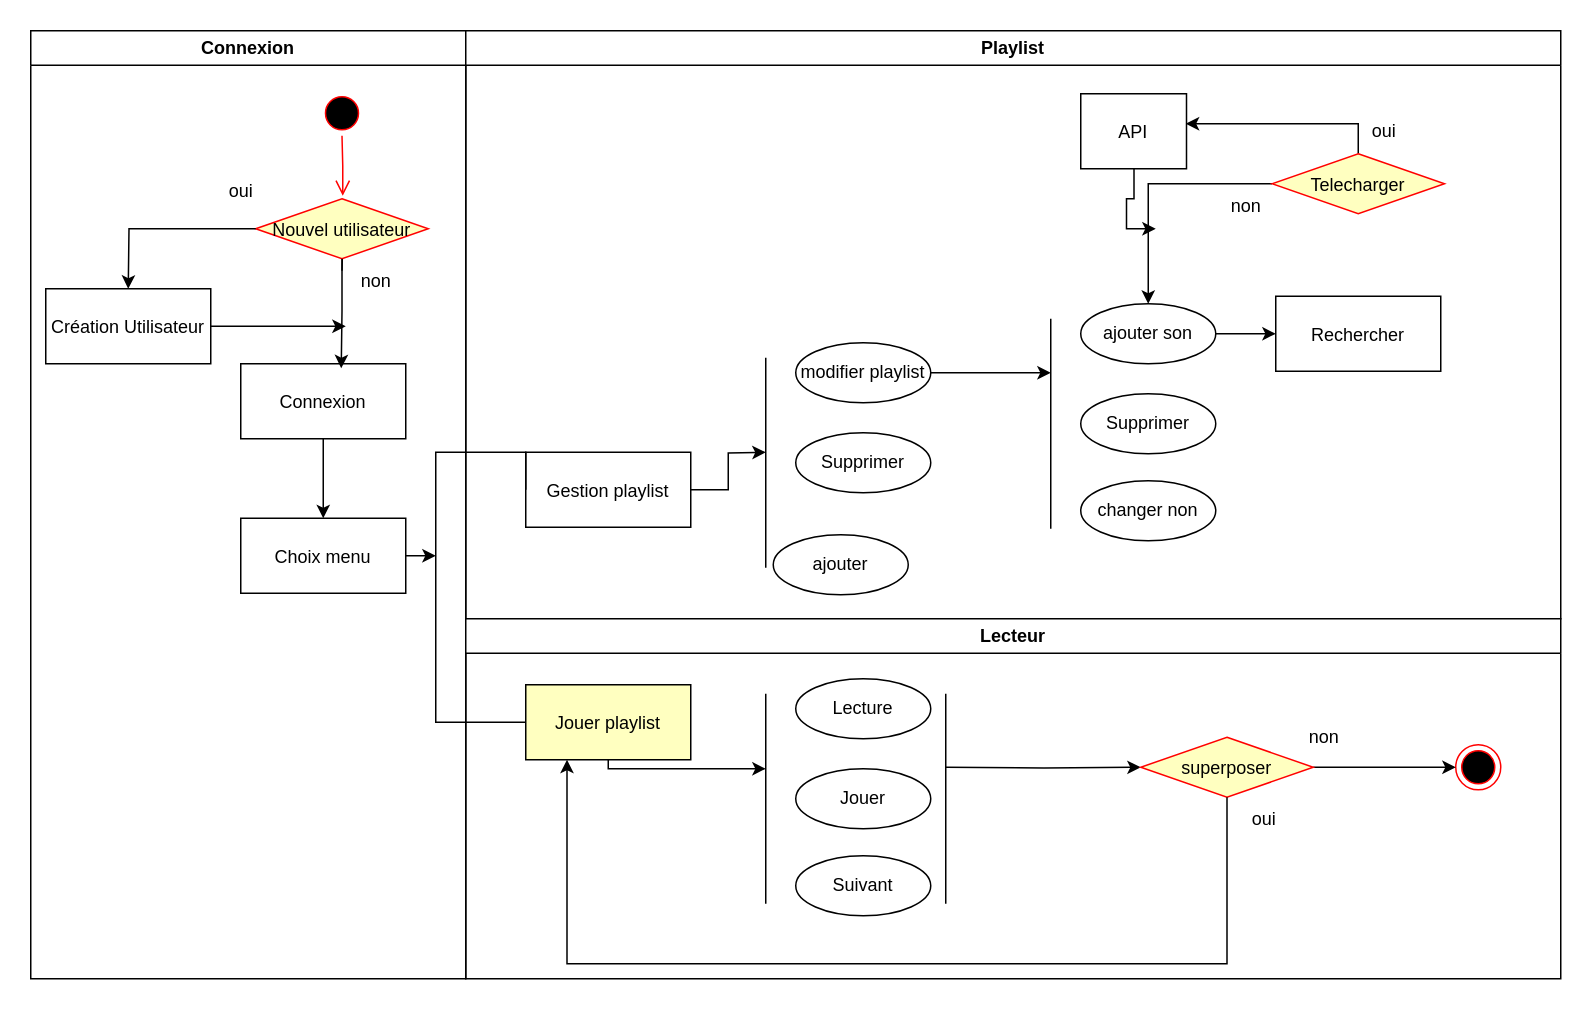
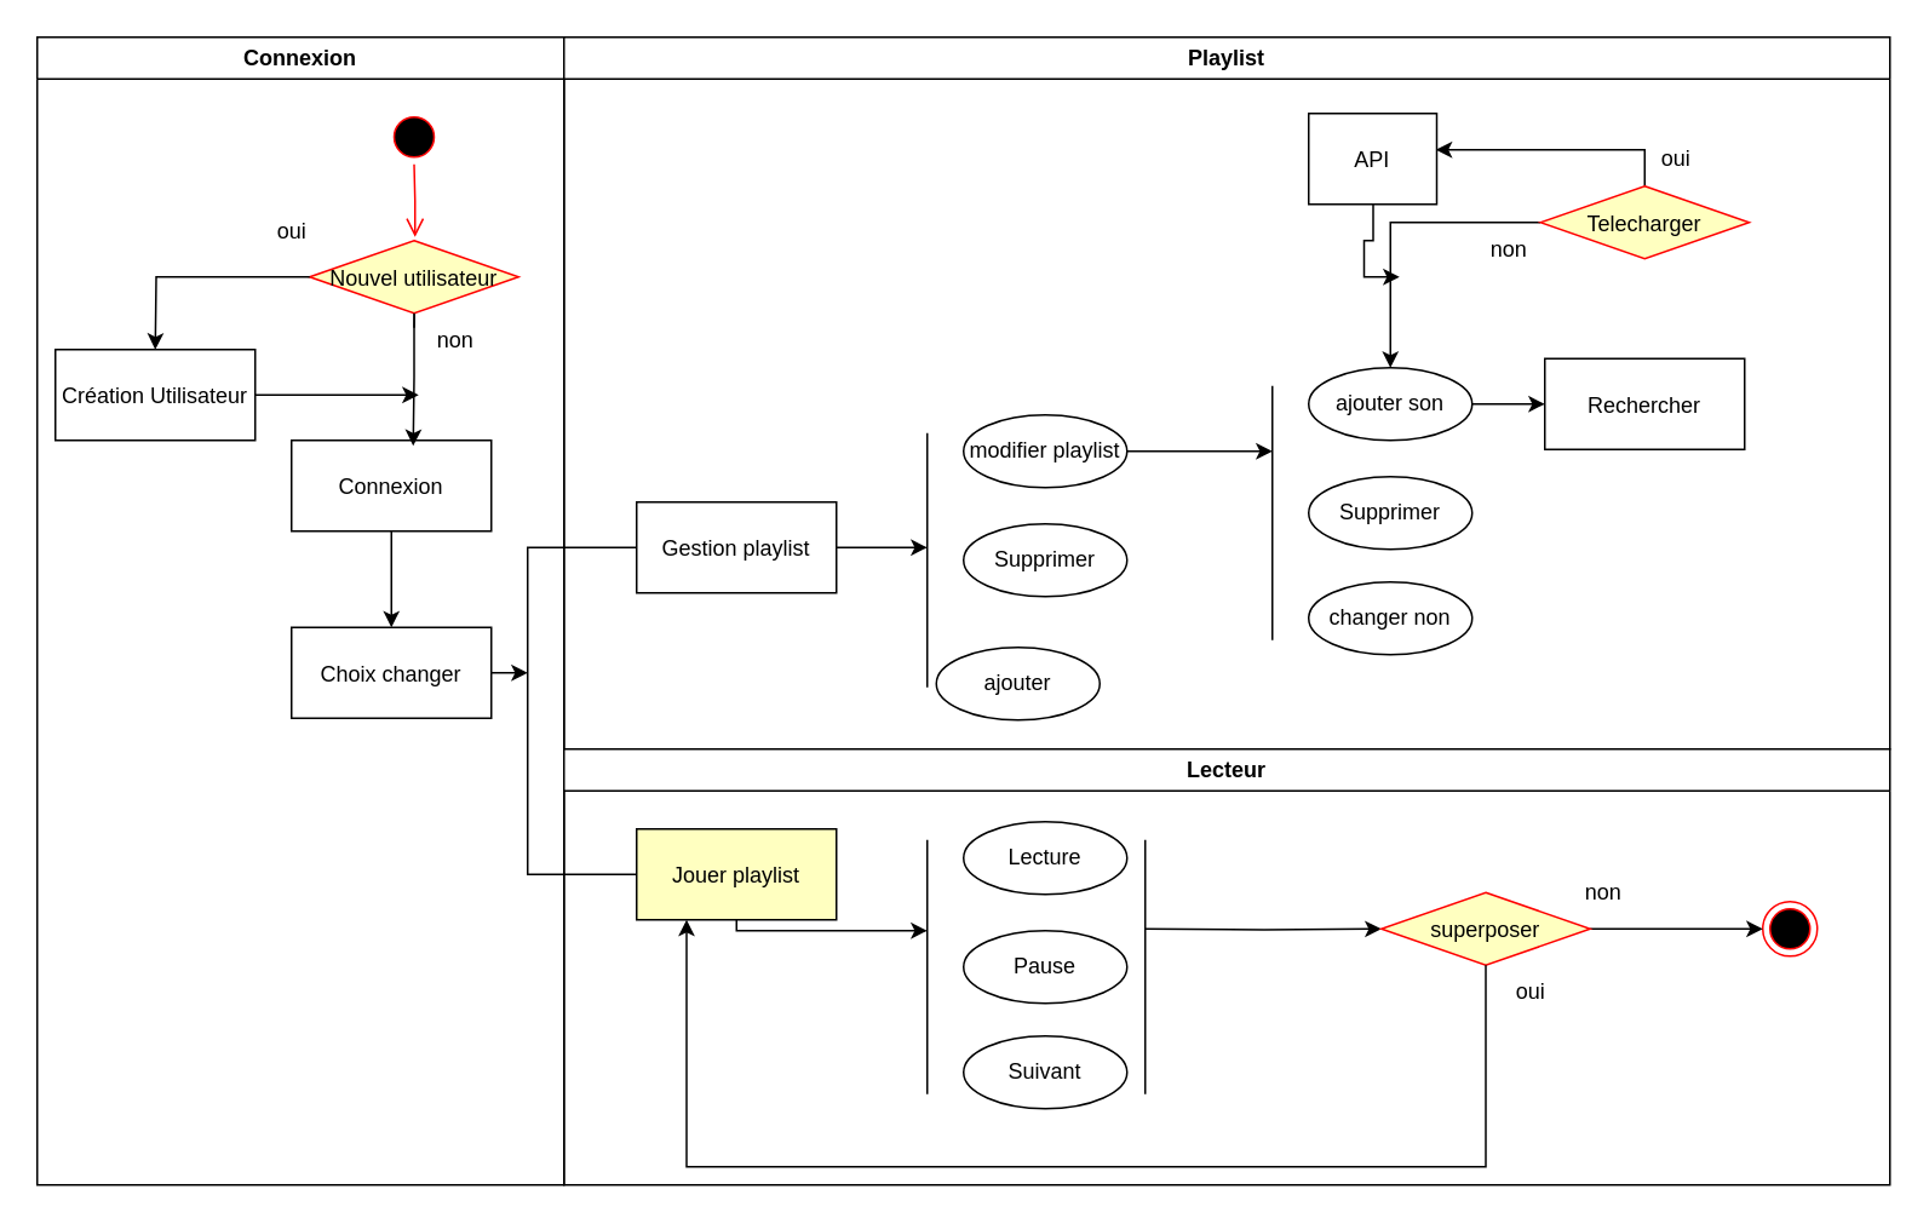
- <mxCell id="19" value="Gestion playlist" style="" parent="17" vertex="1"><mxGeometry x="40" y="281" width="110" height="50" as="geometry" /></mxCell>
+ <mxCell id="19" value="Gestion playlist" style="" parent="17" vertex="1"><mxGeometry x="40" y="256" width="110" height="50" as="geometry" /></mxCell>
- <mxCell id="7" value="Choix menu" style="" parent="2" vertex="1"><mxGeometry x="140" y="325" width="110" height="50" as="geometry" /></mxCell>
+ <mxCell id="7" value="Choix changer" style="" parent="2" vertex="1"><mxGeometry x="140" y="325" width="110" height="50" as="geometry" /></mxCell>
- <mxCell id="42" value="Jouer" style="ellipse;whiteSpace=wrap;html=1;" parent="38" vertex="1"><mxGeometry x="220" y="100" width="90" height="40" as="geometry" /></mxCell>
+ <mxCell id="42" value="Pause" style="ellipse;whiteSpace=wrap;html=1;" parent="38" vertex="1"><mxGeometry x="220" y="100" width="90" height="40" as="geometry" /></mxCell>
